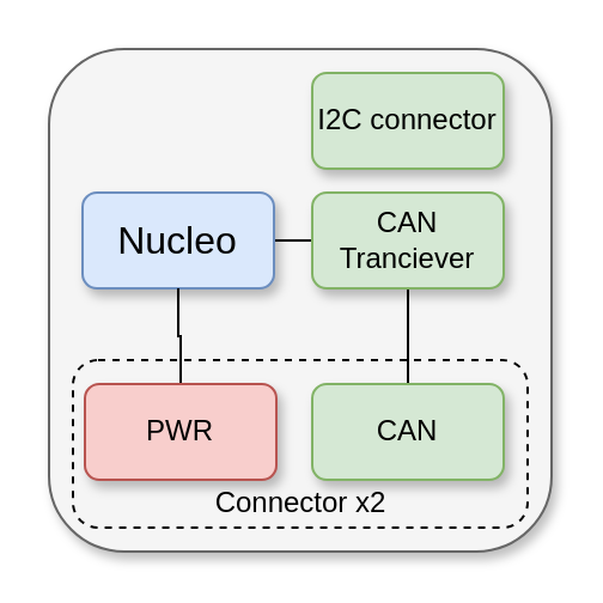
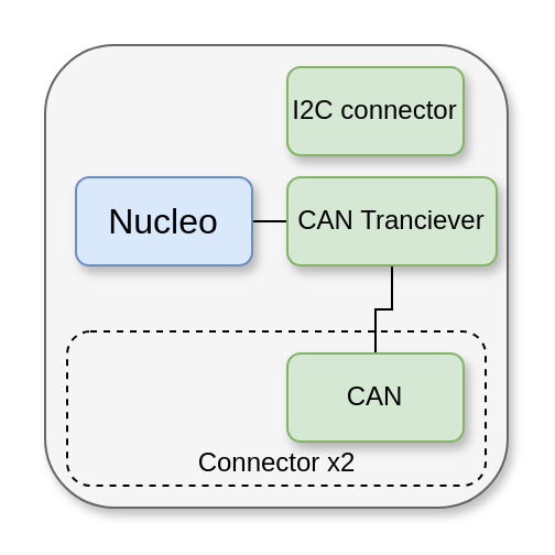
- <mxCell id="8" value="CAN Tranciever" style="rounded=1;whiteSpace=wrap;html=1;fillColor=#d5e8d4;strokeColor=#82b366;shadow=1;" parent="1" vertex="1"><mxGeometry x="130" y="80" width="80" height="40" as="geometry" /></mxCell>
+ <mxCell id="8" value="CAN Tranciever" style="rounded=1;whiteSpace=wrap;html=1;fillColor=#d5e8d4;strokeColor=#82b366;shadow=1;" parent="1" vertex="1"><mxGeometry x="130" y="80" width="95" height="40" as="geometry" /></mxCell>
- <mxCell id="9" style="edgeStyle=orthogonalEdgeStyle;rounded=0;orthogonalLoop=1;jettySize=auto;html=1;entryX=0.5;entryY=1;entryDx=0;entryDy=0;exitX=0.5;exitY=0;exitDx=0;exitDy=0;endArrow=none;endFill=0;" parent="1" source="10" target="5" edge="1"><mxGeometry relative="1" as="geometry" /></mxCell>
- <mxCell id="10" value="PWR" style="rounded=1;whiteSpace=wrap;html=1;fillColor=#f8cecc;strokeColor=#b85450;shadow=1;" parent="1" vertex="1"><mxGeometry x="35" y="160" width="80" height="40" as="geometry" /></mxCell>
